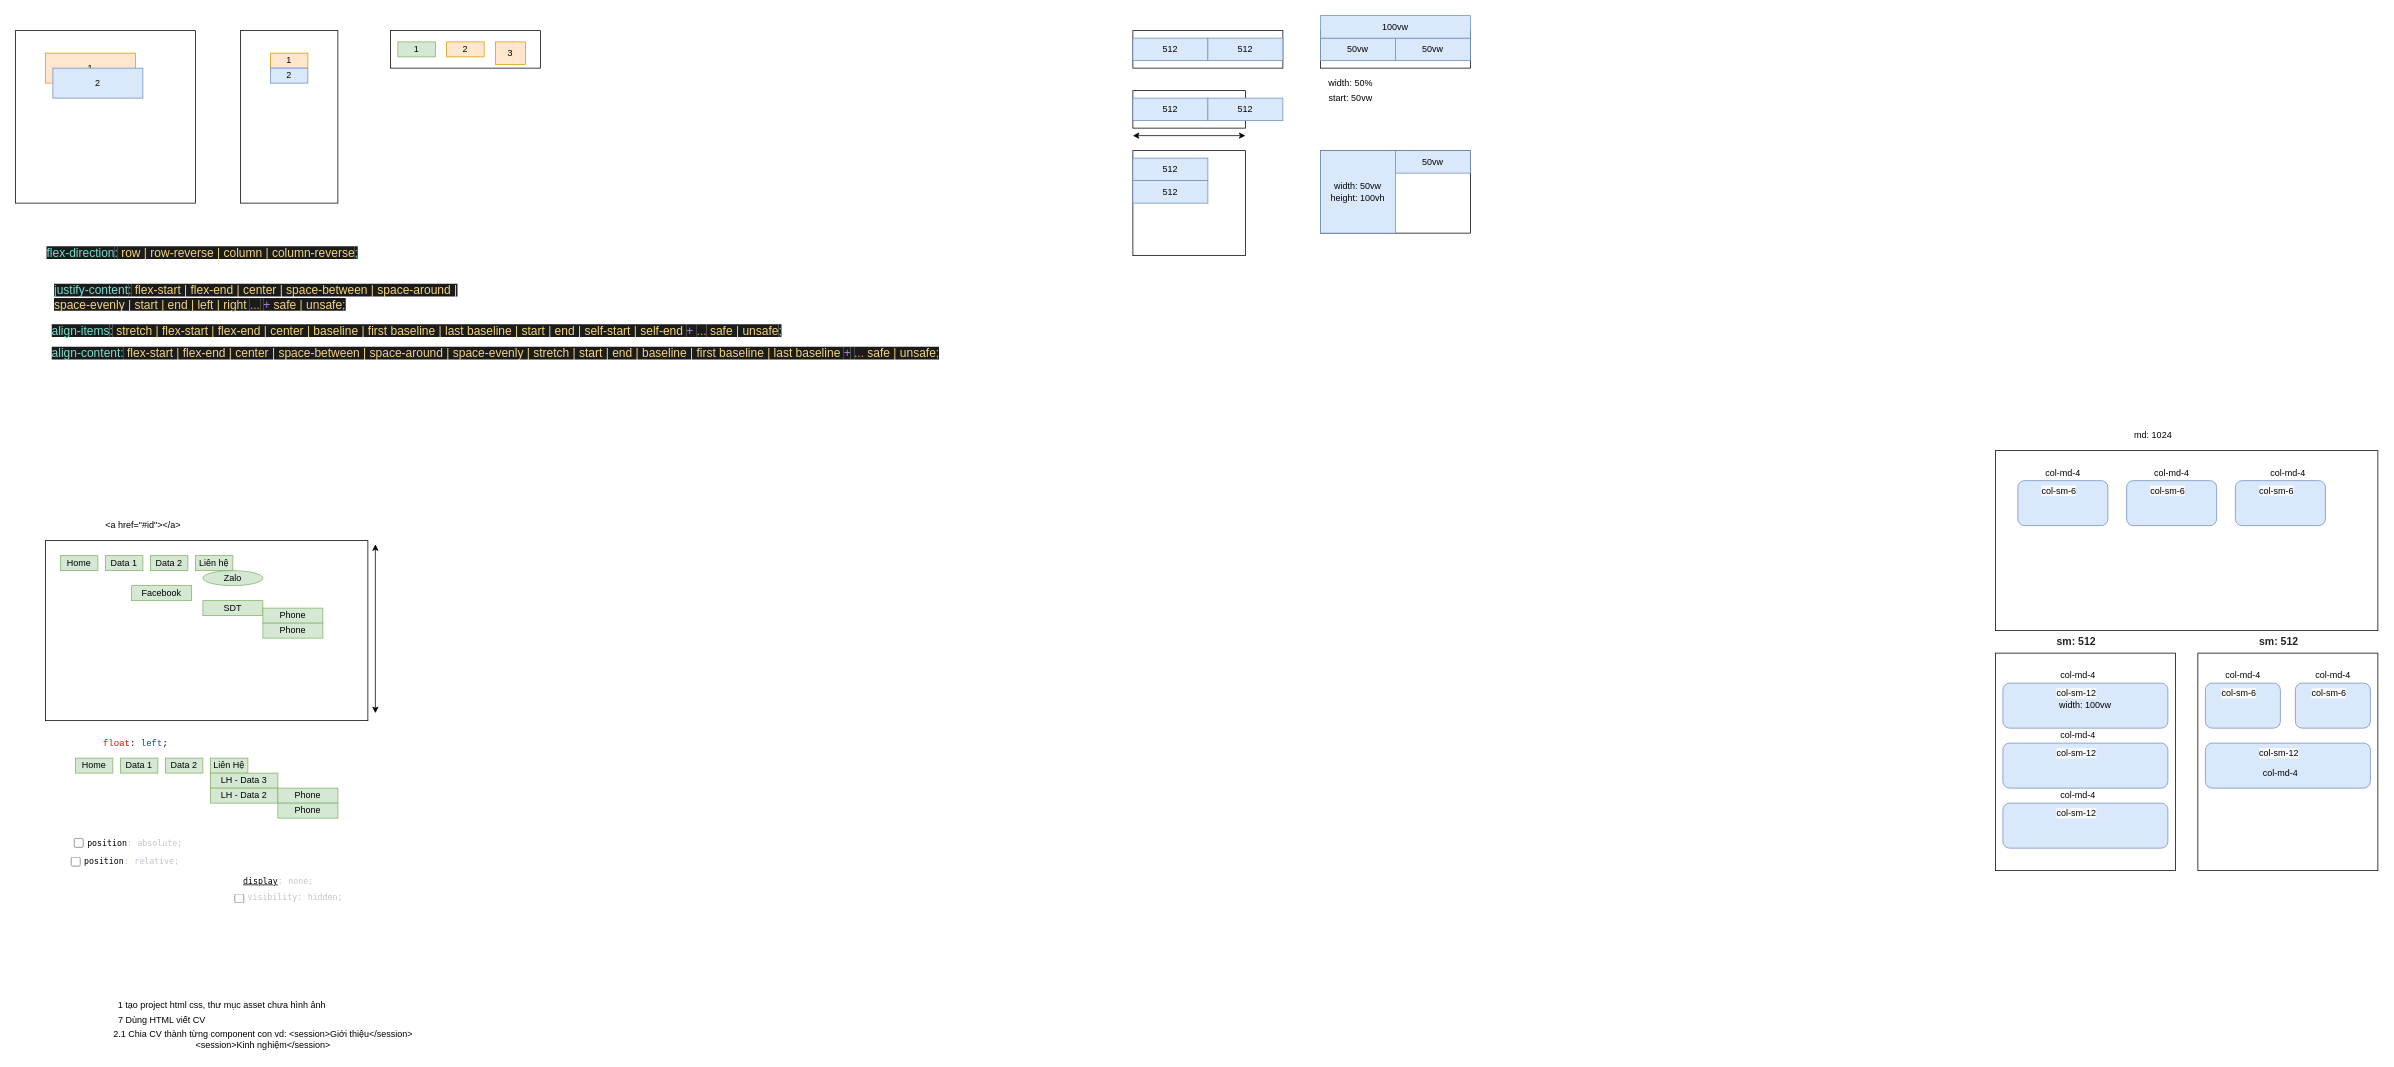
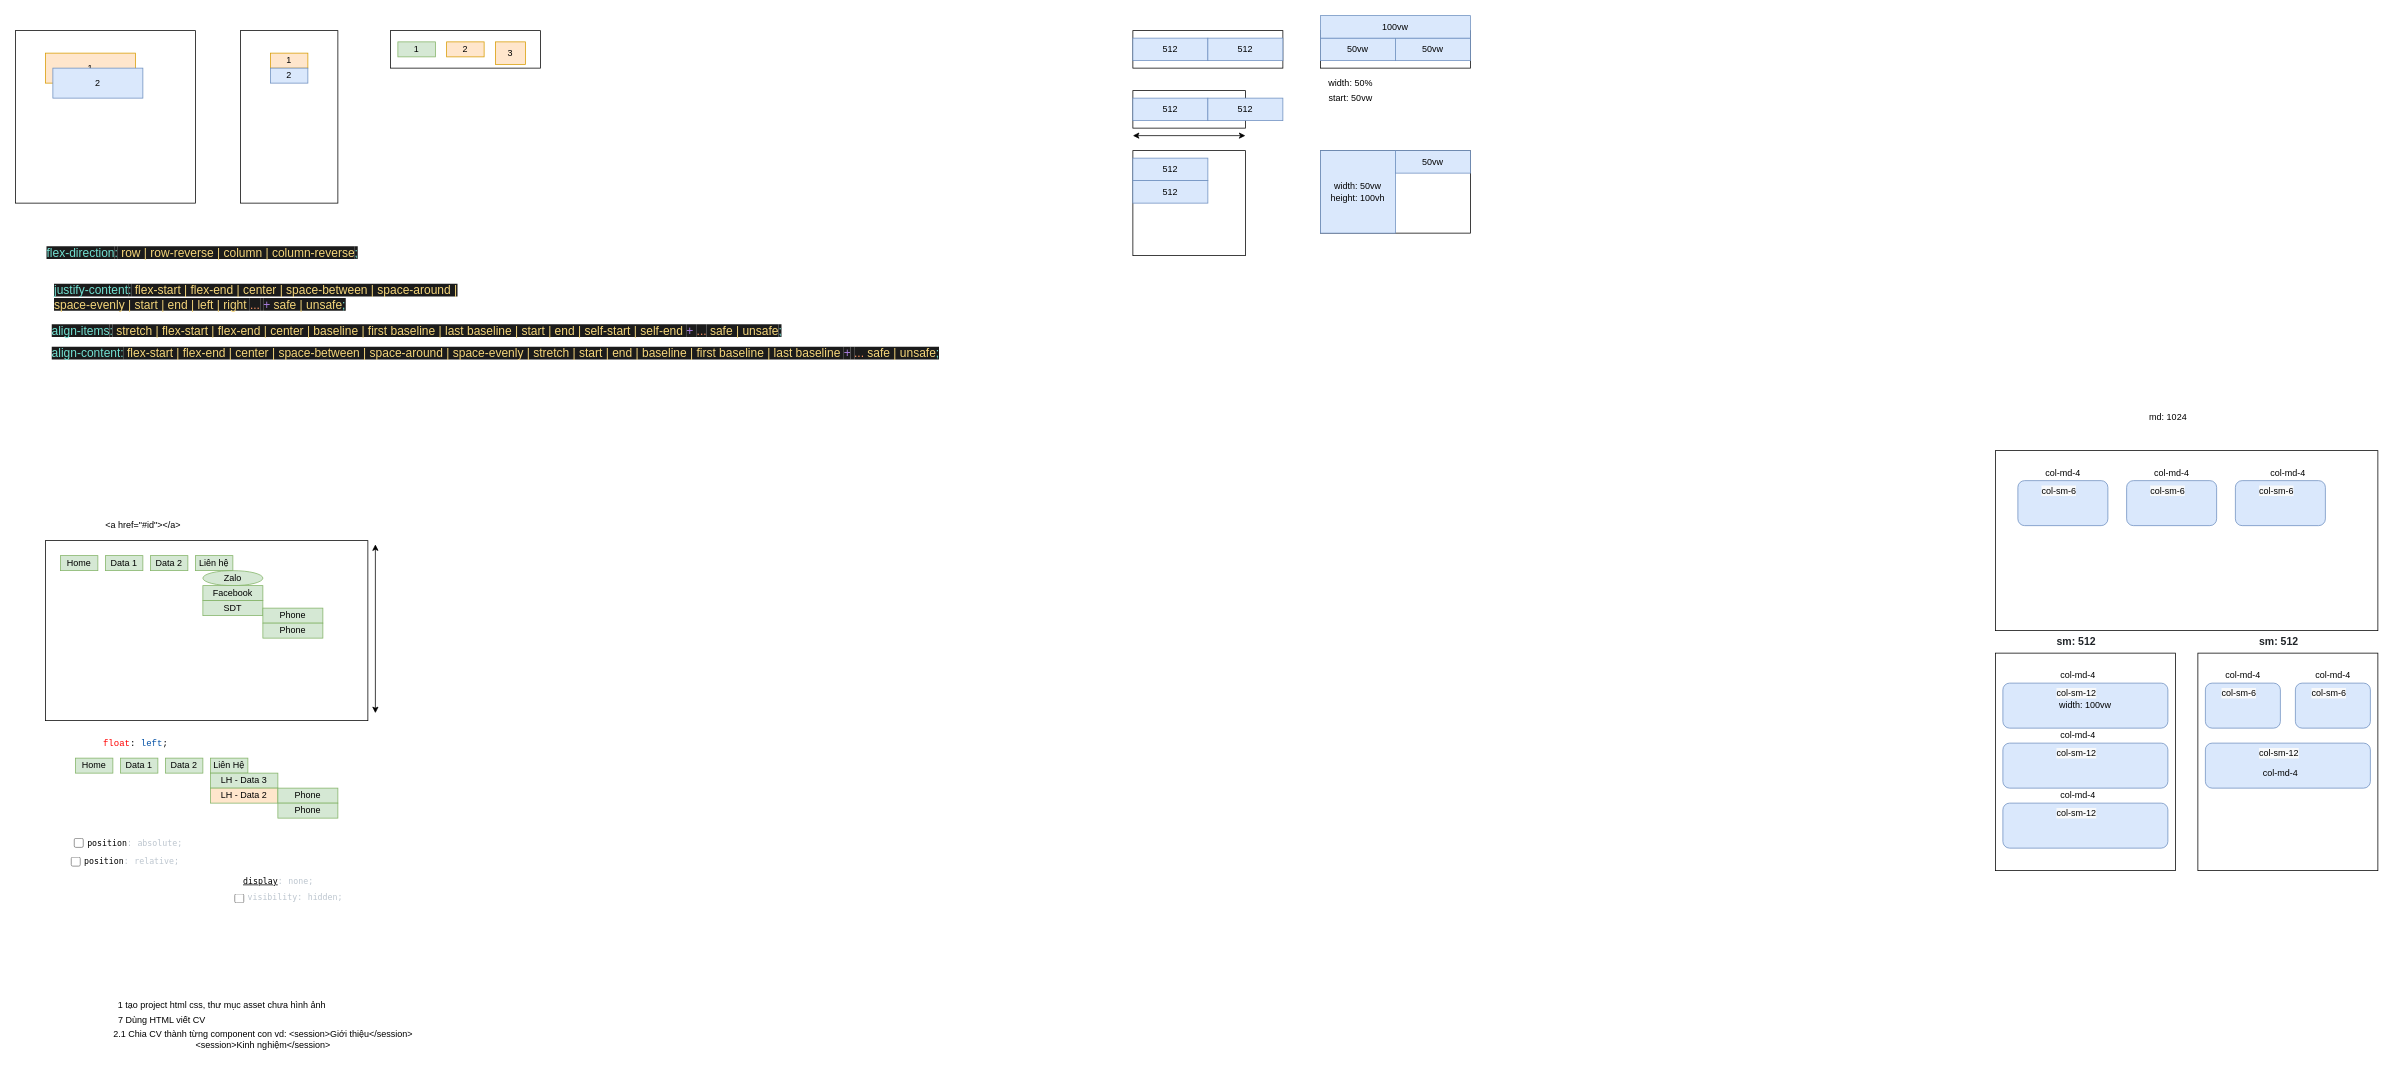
- <mxCell id="54" value="md: 1024" style="text;html=1;align=center;verticalAlign=middle;resizable=0;points=[];autosize=1;strokeColor=none;fillColor=none;" parent="1" vertex="1"><mxGeometry x="2835" y="570" width="70" height="20" as="geometry" /></mxCell>
+ <mxCell id="54" value="md: 1024" style="text;html=1;align=center;verticalAlign=middle;resizable=0;points=[];autosize=1;strokeColor=none;fillColor=none;" parent="1" vertex="1"><mxGeometry x="2855" y="545" width="70" height="20" as="geometry" /></mxCell>
- <mxCell id="42" value="Facebook" style="rounded=0;whiteSpace=wrap;html=1;fillColor=#d5e8d4;strokeColor=#82b366;" parent="1" vertex="1"><mxGeometry x="175" y="780" width="80" height="20" as="geometry" /></mxCell>
+ <mxCell id="42" value="Facebook" style="rounded=0;whiteSpace=wrap;html=1;fillColor=#d5e8d4;strokeColor=#82b366;" parent="1" vertex="1"><mxGeometry x="270" y="780" width="80" height="20" as="geometry" /></mxCell>
- <mxCell id="90" value="LH - Data 2" style="rounded=0;whiteSpace=wrap;html=1;fillColor=#d5e8d4;strokeColor=#82b366;" vertex="1" parent="1"><mxGeometry x="280" y="1050" width="90" height="20" as="geometry" /></mxCell>
+ <mxCell id="90" value="LH - Data 2" style="rounded=0;whiteSpace=wrap;html=1;fillColor=#ffe6cc;strokeColor=#82b366;" vertex="1" parent="1"><mxGeometry x="280" y="1050" width="90" height="20" as="geometry" /></mxCell>
